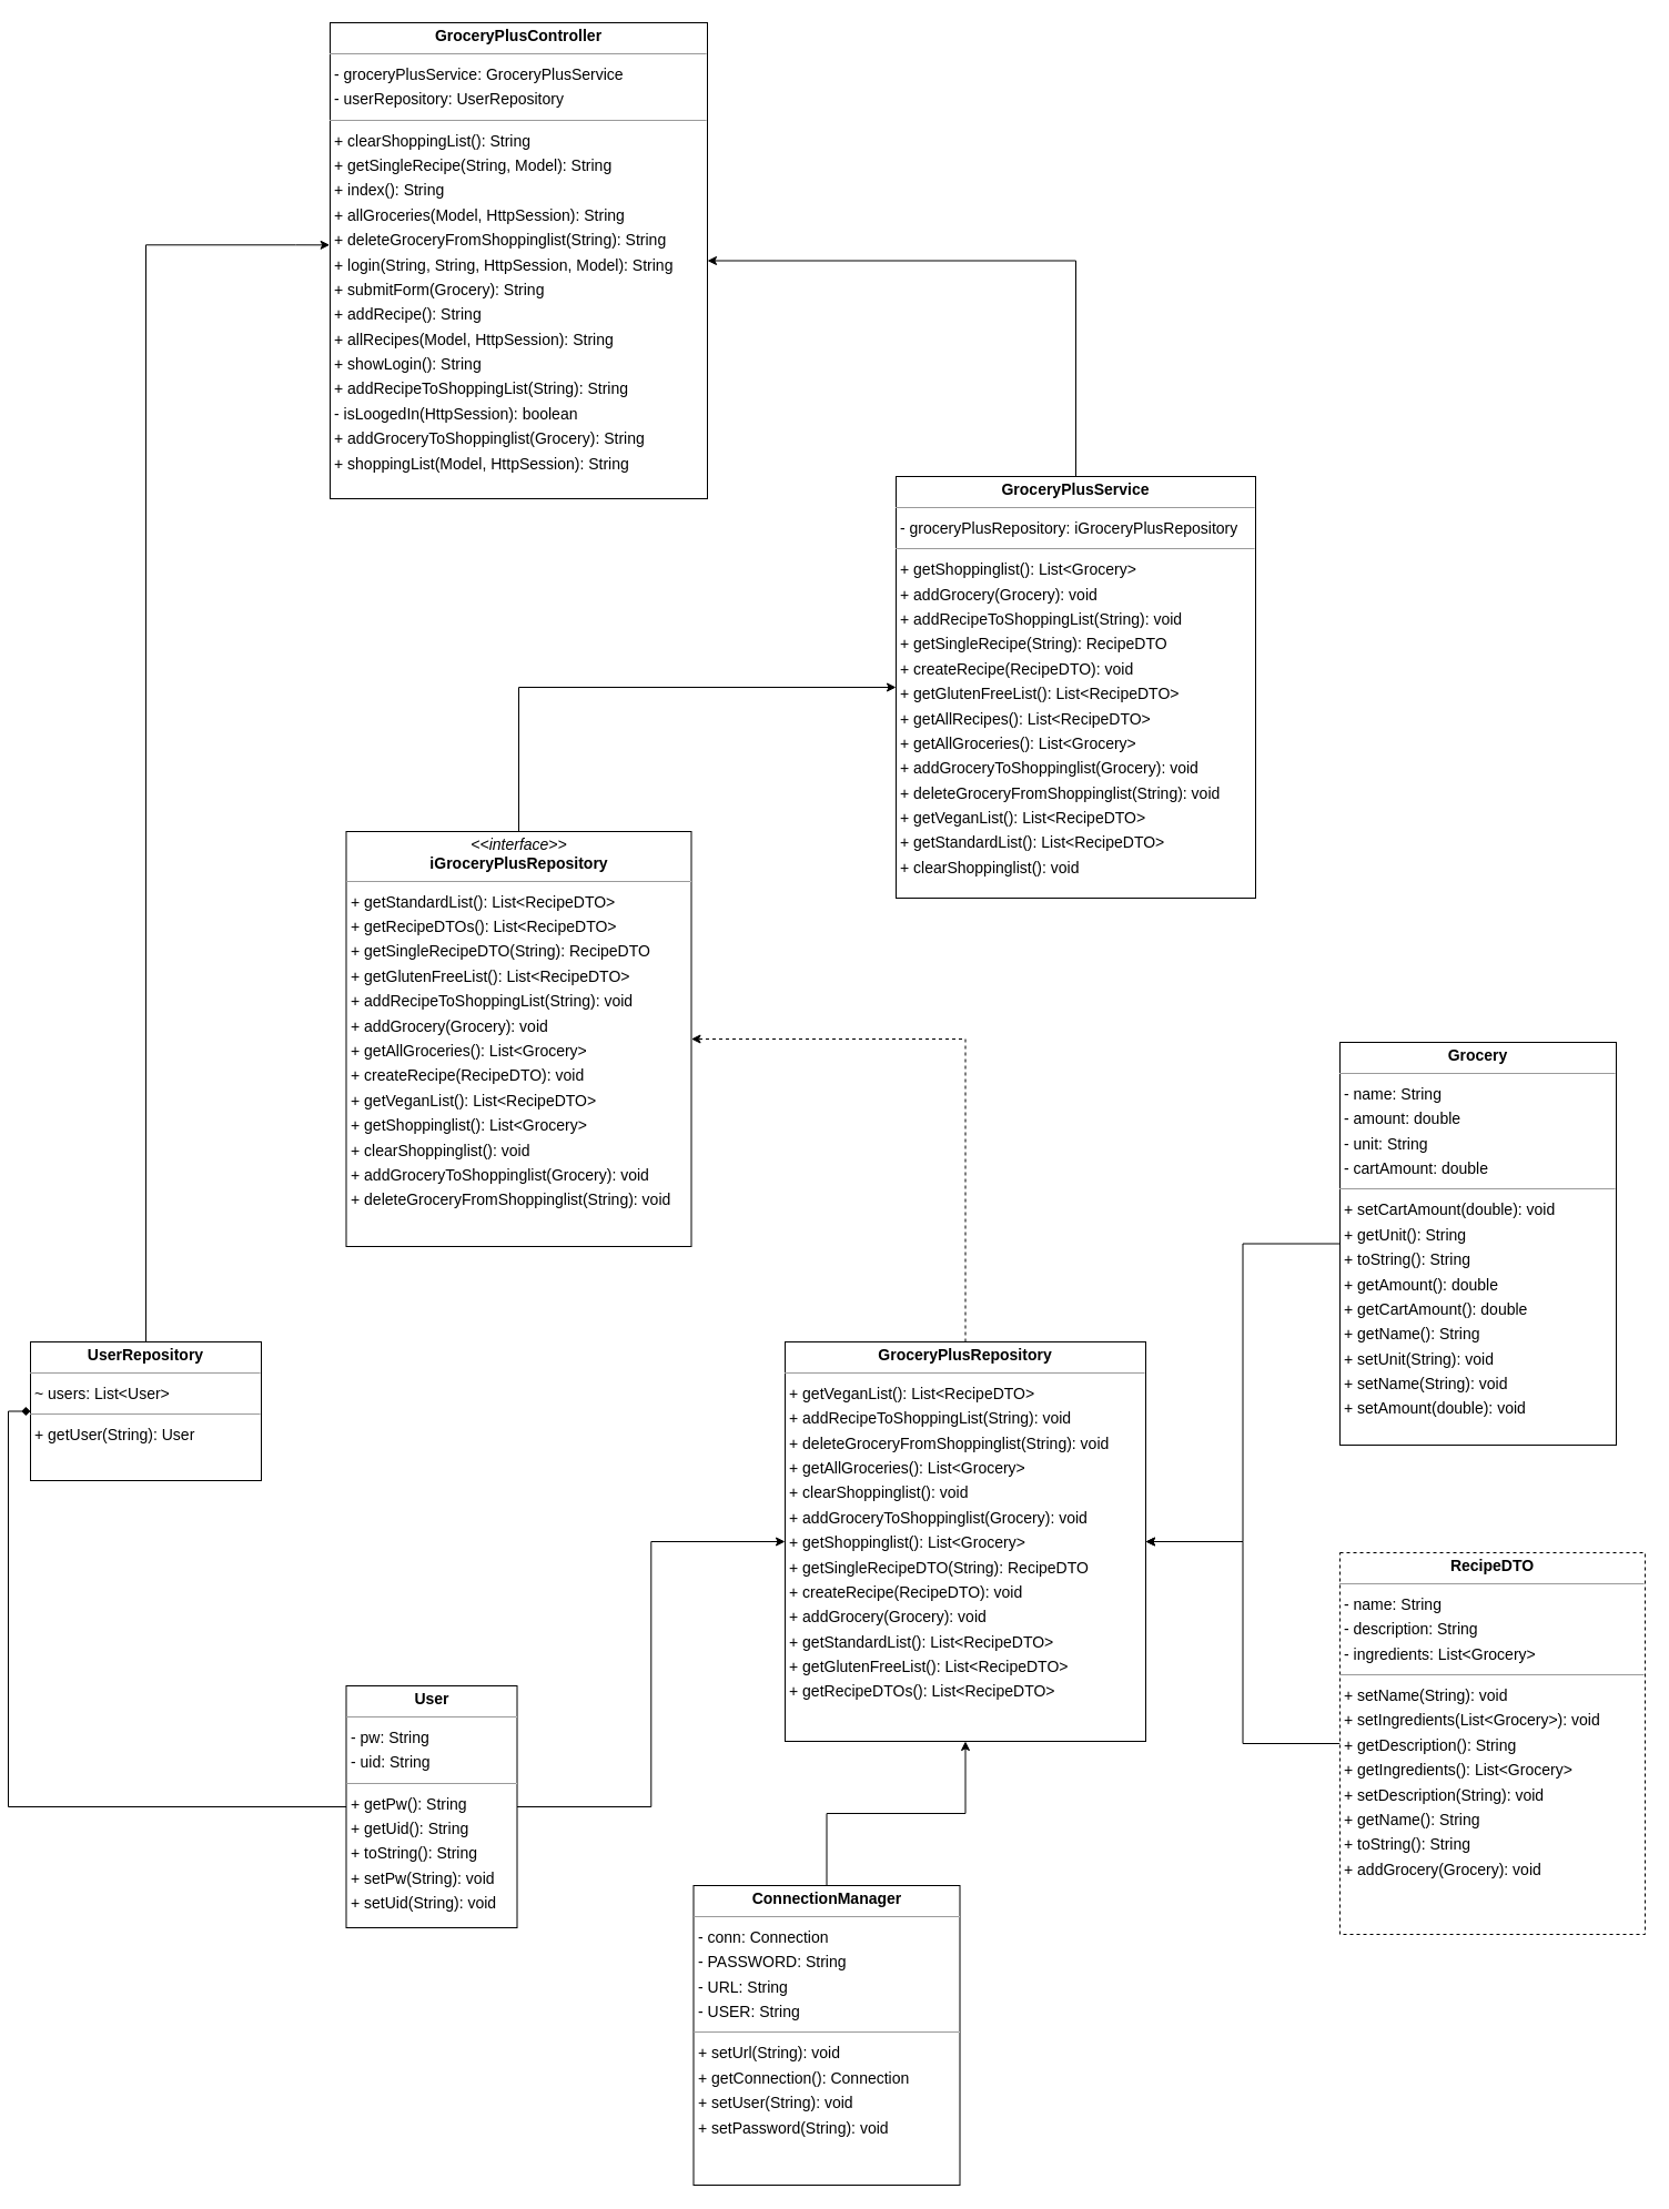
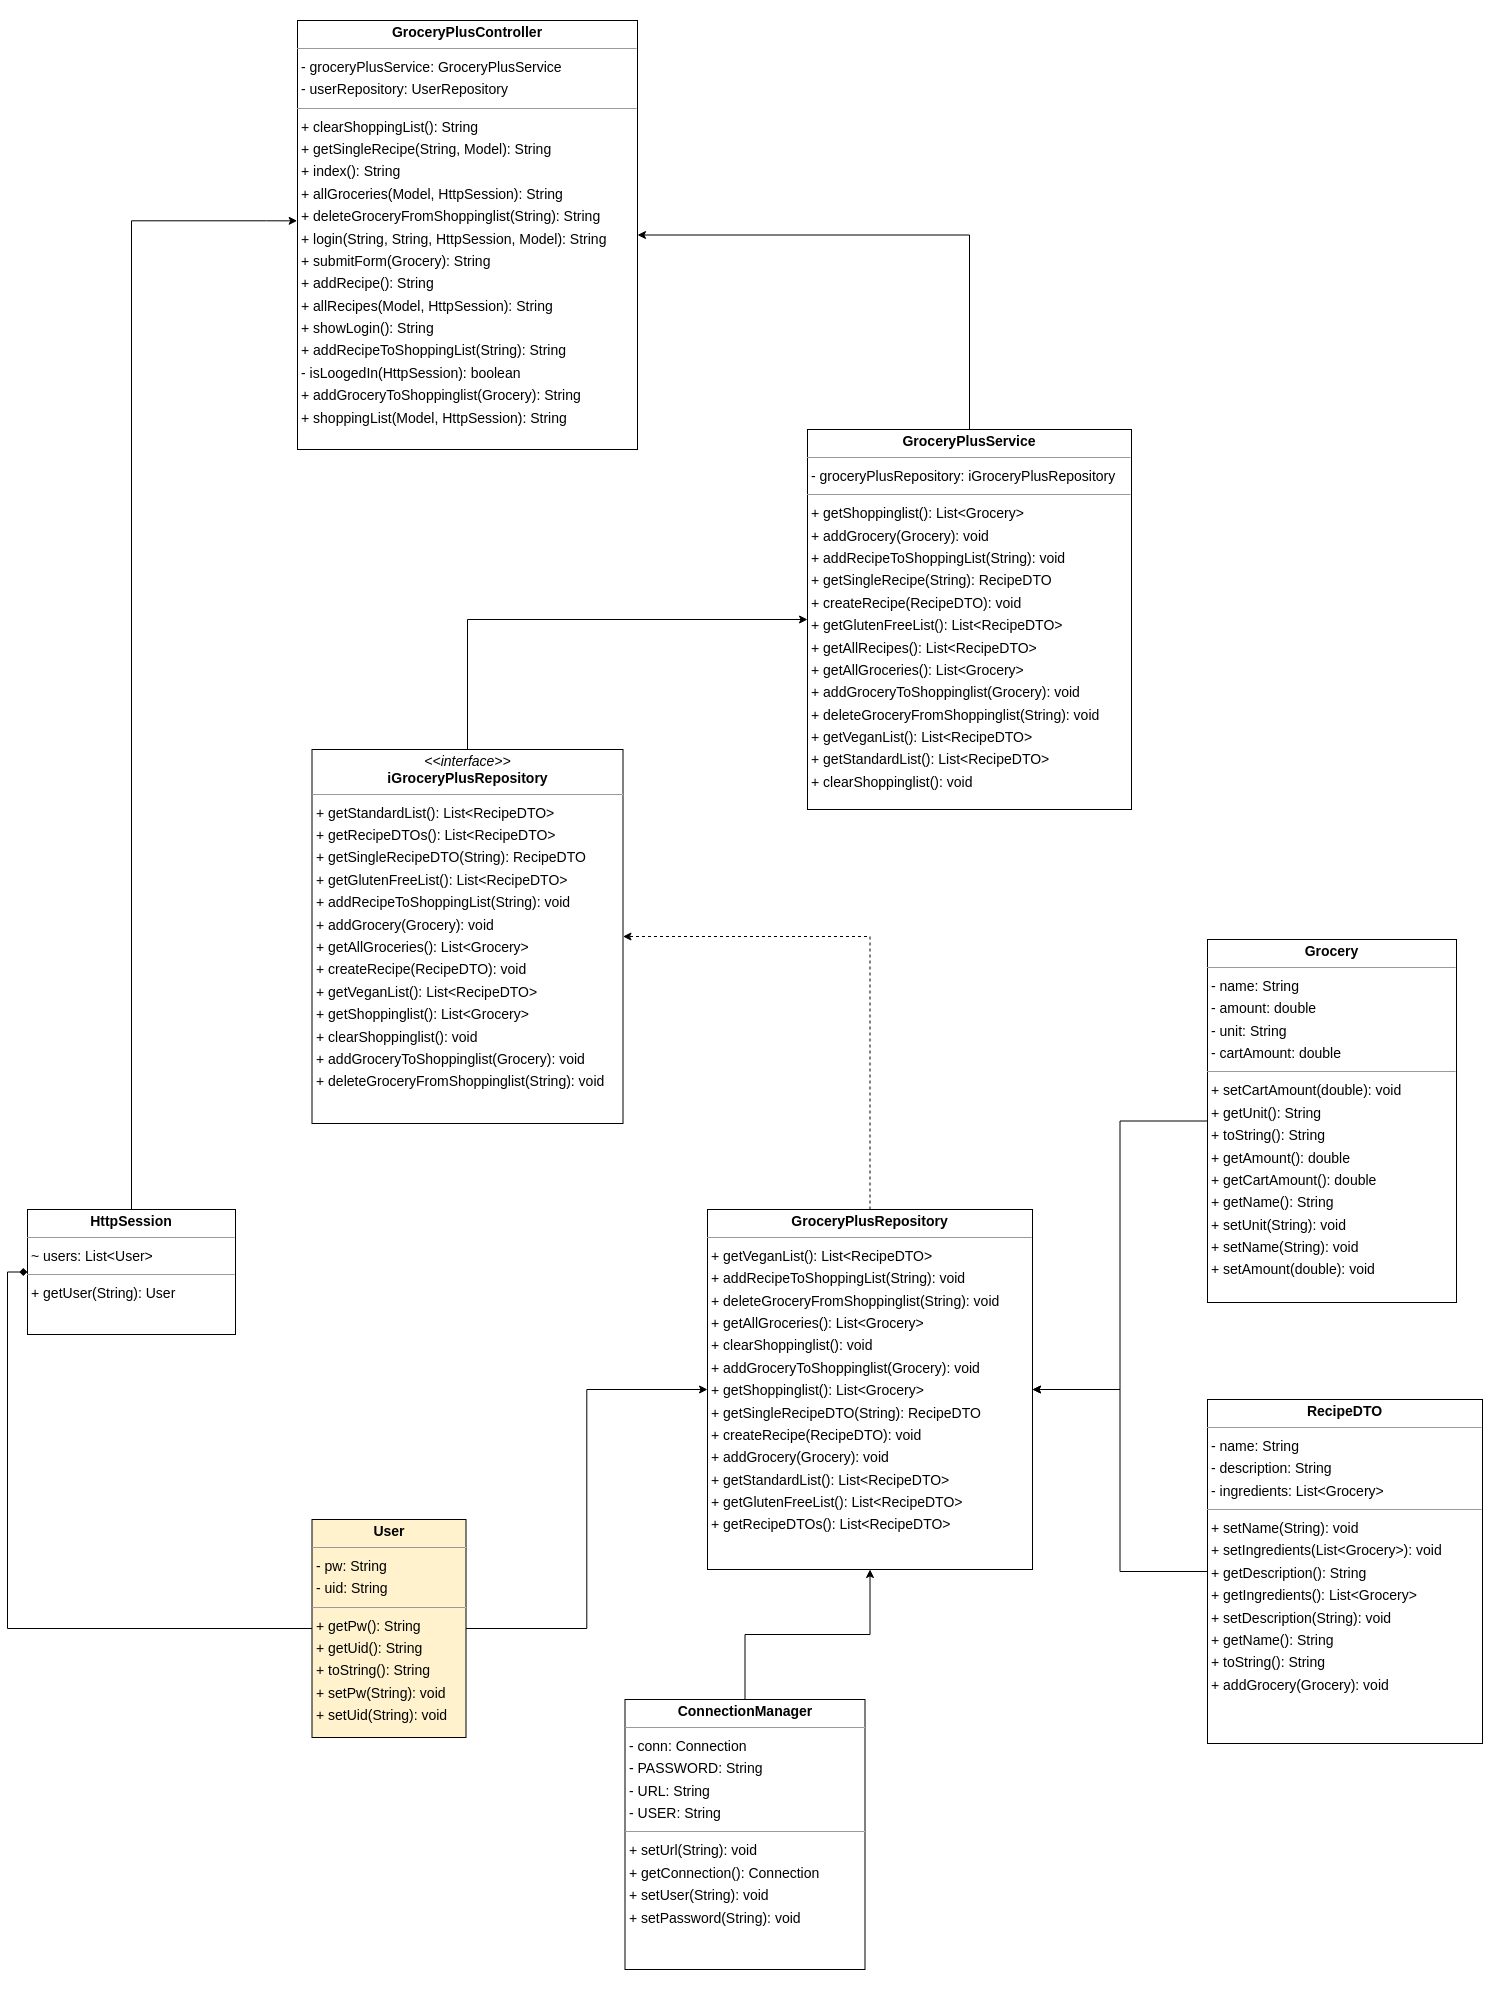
- <mxCell id="17" value="&lt;p style=&quot;margin:0px;margin-top:4px;text-align:center;&quot;&gt;&lt;b&gt;UserRepository&lt;/b&gt;&lt;/p&gt;&lt;hr size=&quot;1&quot;/&gt;&lt;p style=&quot;margin:0 0 0 4px;line-height:1.6;&quot;&gt;~ users: List&amp;lt;User&amp;gt;&lt;/p&gt;&lt;hr size=&quot;1&quot;/&gt;&lt;p style=&quot;margin:0 0 0 4px;line-height:1.6;&quot;&gt;+ getUser(String): User&lt;/p&gt;" style="verticalAlign=top;align=left;overflow=fill;fontSize=14;fontFamily=Helvetica;html=1;rounded=0;shadow=0;comic=0;labelBackgroundColor=none;strokeWidth=1;" parent="1" vertex="1"><mxGeometry x="20" y="1209" width="208" height="125" as="geometry" /></mxCell>
+ <mxCell id="17" value="&lt;p style=&quot;margin:0px;margin-top:4px;text-align:center;&quot;&gt;&lt;b&gt;HttpSession&lt;/b&gt;&lt;/p&gt;&lt;hr size=&quot;1&quot;/&gt;&lt;p style=&quot;margin:0 0 0 4px;line-height:1.6;&quot;&gt;~ users: List&amp;lt;User&amp;gt;&lt;/p&gt;&lt;hr size=&quot;1&quot;/&gt;&lt;p style=&quot;margin:0 0 0 4px;line-height:1.6;&quot;&gt;+ getUser(String): User&lt;/p&gt;" style="verticalAlign=top;align=left;overflow=fill;fontSize=14;fontFamily=Helvetica;html=1;rounded=0;shadow=0;comic=0;labelBackgroundColor=none;strokeWidth=1;" parent="1" vertex="1"><mxGeometry x="20" y="1209" width="208" height="125" as="geometry" /></mxCell>
- <mxCell id="12" value="&lt;p style=&quot;margin:0px;margin-top:4px;text-align:center;&quot;&gt;&lt;b&gt;RecipeDTO&lt;/b&gt;&lt;/p&gt;&lt;hr size=&quot;1&quot;/&gt;&lt;p style=&quot;margin:0 0 0 4px;line-height:1.6;&quot;&gt;- name: String&lt;br/&gt;- description: String&lt;br/&gt;- ingredients: List&amp;lt;Grocery&amp;gt;&lt;/p&gt;&lt;hr size=&quot;1&quot;/&gt;&lt;p style=&quot;margin:0 0 0 4px;line-height:1.6;&quot;&gt;+ setName(String): void&lt;br/&gt;+ setIngredients(List&amp;lt;Grocery&amp;gt;): void&lt;br/&gt;+ getDescription(): String&lt;br/&gt;+ getIngredients(): List&amp;lt;Grocery&amp;gt;&lt;br/&gt;+ setDescription(String): void&lt;br/&gt;+ getName(): String&lt;br/&gt;+ toString(): String&lt;br/&gt;+ addGrocery(Grocery): void&lt;/p&gt;" style="verticalAlign=top;align=left;overflow=fill;fontSize=14;fontFamily=Helvetica;html=1;rounded=0;shadow=0;comic=0;labelBackgroundColor=none;strokeWidth=1;dashed=1;" parent="1" vertex="1"><mxGeometry x="1200" y="1399" width="275" height="344" as="geometry" /></mxCell>
+ <mxCell id="12" value="&lt;p style=&quot;margin:0px;margin-top:4px;text-align:center;&quot;&gt;&lt;b&gt;RecipeDTO&lt;/b&gt;&lt;/p&gt;&lt;hr size=&quot;1&quot;/&gt;&lt;p style=&quot;margin:0 0 0 4px;line-height:1.6;&quot;&gt;- name: String&lt;br/&gt;- description: String&lt;br/&gt;- ingredients: List&amp;lt;Grocery&amp;gt;&lt;/p&gt;&lt;hr size=&quot;1&quot;/&gt;&lt;p style=&quot;margin:0 0 0 4px;line-height:1.6;&quot;&gt;+ setName(String): void&lt;br/&gt;+ setIngredients(List&amp;lt;Grocery&amp;gt;): void&lt;br/&gt;+ getDescription(): String&lt;br/&gt;+ getIngredients(): List&amp;lt;Grocery&amp;gt;&lt;br/&gt;+ setDescription(String): void&lt;br/&gt;+ getName(): String&lt;br/&gt;+ toString(): String&lt;br/&gt;+ addGrocery(Grocery): void&lt;/p&gt;" style="verticalAlign=top;align=left;overflow=fill;fontSize=14;fontFamily=Helvetica;html=1;rounded=0;shadow=0;comic=0;labelBackgroundColor=none;strokeWidth=1;" parent="1" vertex="1"><mxGeometry x="1200" y="1399" width="275" height="344" as="geometry" /></mxCell>
- <mxCell id="15" value="&lt;p style=&quot;margin:0px;margin-top:4px;text-align:center;&quot;&gt;&lt;b&gt;User&lt;/b&gt;&lt;/p&gt;&lt;hr size=&quot;1&quot;/&gt;&lt;p style=&quot;margin:0 0 0 4px;line-height:1.6;&quot;&gt;- pw: String&lt;br/&gt;- uid: String&lt;/p&gt;&lt;hr size=&quot;1&quot;/&gt;&lt;p style=&quot;margin:0 0 0 4px;line-height:1.6;&quot;&gt;+ getPw(): String&lt;br/&gt;+ getUid(): String&lt;br/&gt;+ toString(): String&lt;br/&gt;+ setPw(String): void&lt;br/&gt;+ setUid(String): void&lt;/p&gt;" style="verticalAlign=top;align=left;overflow=fill;fontSize=14;fontFamily=Helvetica;html=1;rounded=0;shadow=0;comic=0;labelBackgroundColor=none;strokeWidth=1;" parent="1" vertex="1"><mxGeometry x="304.5" y="1519" width="154" height="218" as="geometry" /></mxCell>
+ <mxCell id="15" value="&lt;p style=&quot;margin:0px;margin-top:4px;text-align:center;&quot;&gt;&lt;b&gt;User&lt;/b&gt;&lt;/p&gt;&lt;hr size=&quot;1&quot;/&gt;&lt;p style=&quot;margin:0 0 0 4px;line-height:1.6;&quot;&gt;- pw: String&lt;br/&gt;- uid: String&lt;/p&gt;&lt;hr size=&quot;1&quot;/&gt;&lt;p style=&quot;margin:0 0 0 4px;line-height:1.6;&quot;&gt;+ getPw(): String&lt;br/&gt;+ getUid(): String&lt;br/&gt;+ toString(): String&lt;br/&gt;+ setPw(String): void&lt;br/&gt;+ setUid(String): void&lt;/p&gt;" style="verticalAlign=top;align=left;overflow=fill;fontSize=14;fontFamily=Helvetica;html=1;rounded=0;shadow=0;comic=0;labelBackgroundColor=none;strokeWidth=1;fillColor=#fff2cc;" parent="1" vertex="1"><mxGeometry x="304.5" y="1519" width="154" height="218" as="geometry" /></mxCell>
